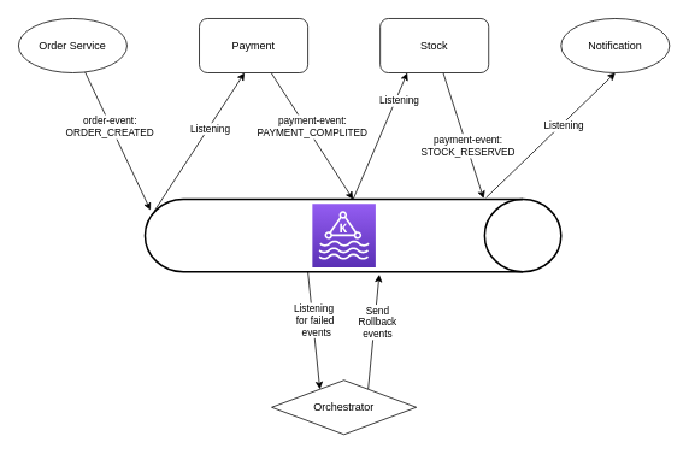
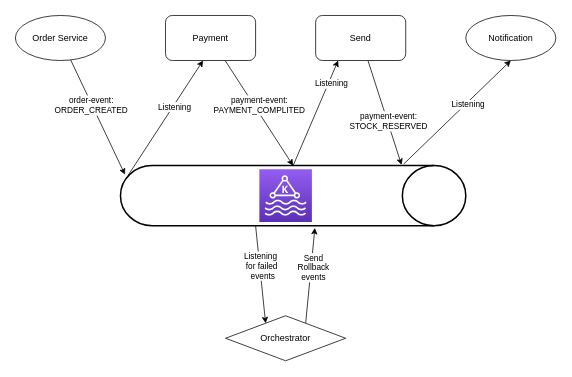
- <mxCell id="13" value="Stock" style="rounded=1;whiteSpace=wrap;html=1;" vertex="1" parent="1"><mxGeometry x="420" y="20" width="120" height="60" as="geometry" /></mxCell>
+ <mxCell id="13" value="Send" style="rounded=1;whiteSpace=wrap;html=1;" vertex="1" parent="1"><mxGeometry x="420" y="20" width="120" height="60" as="geometry" /></mxCell>
